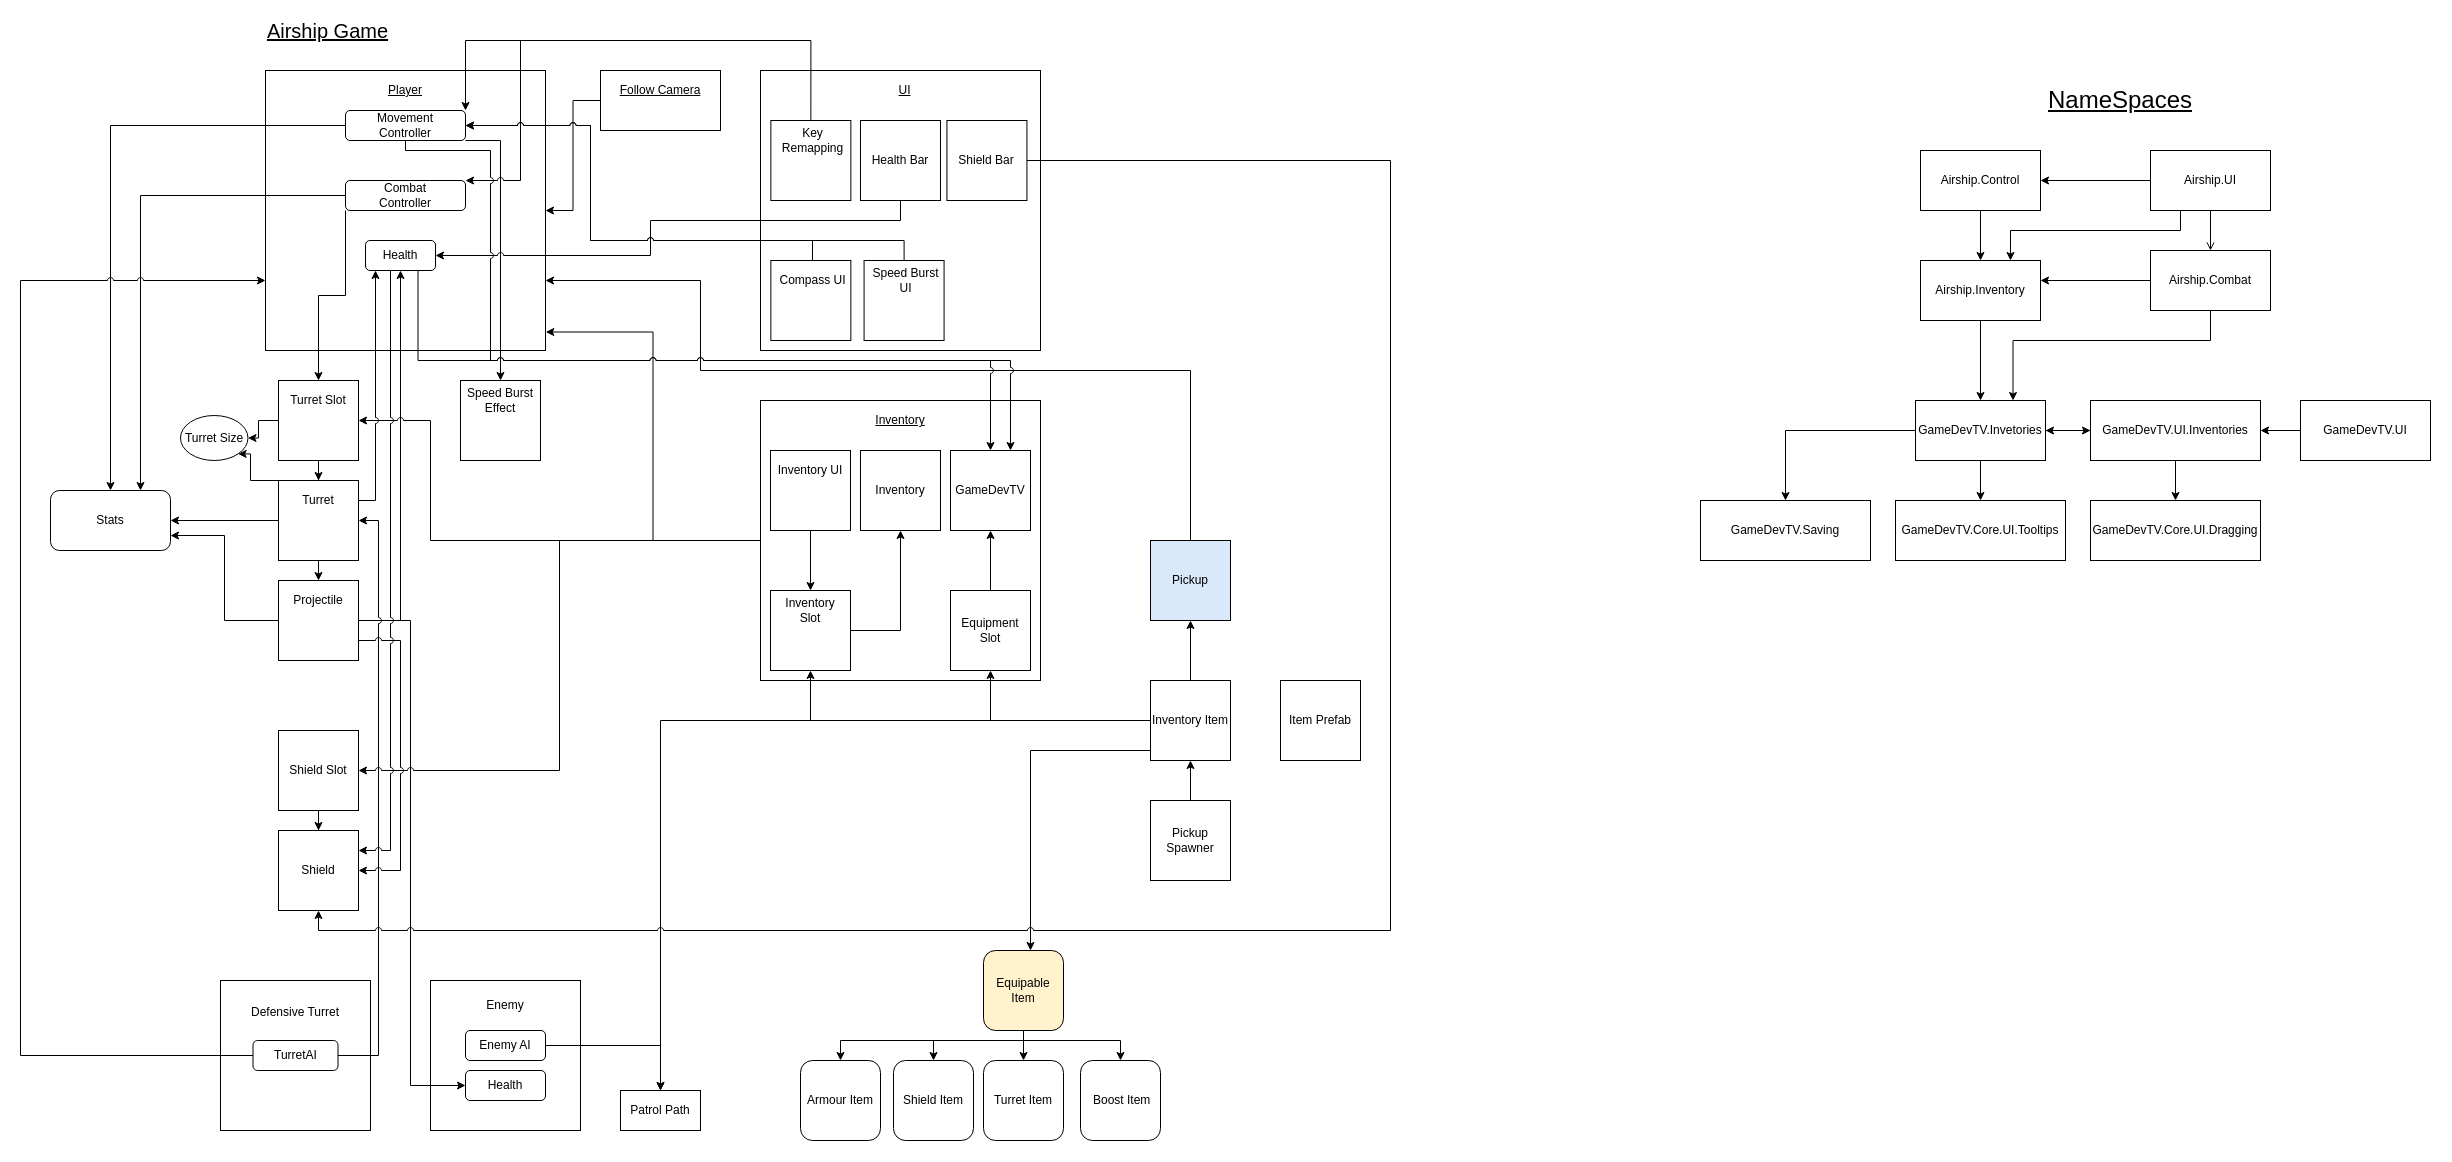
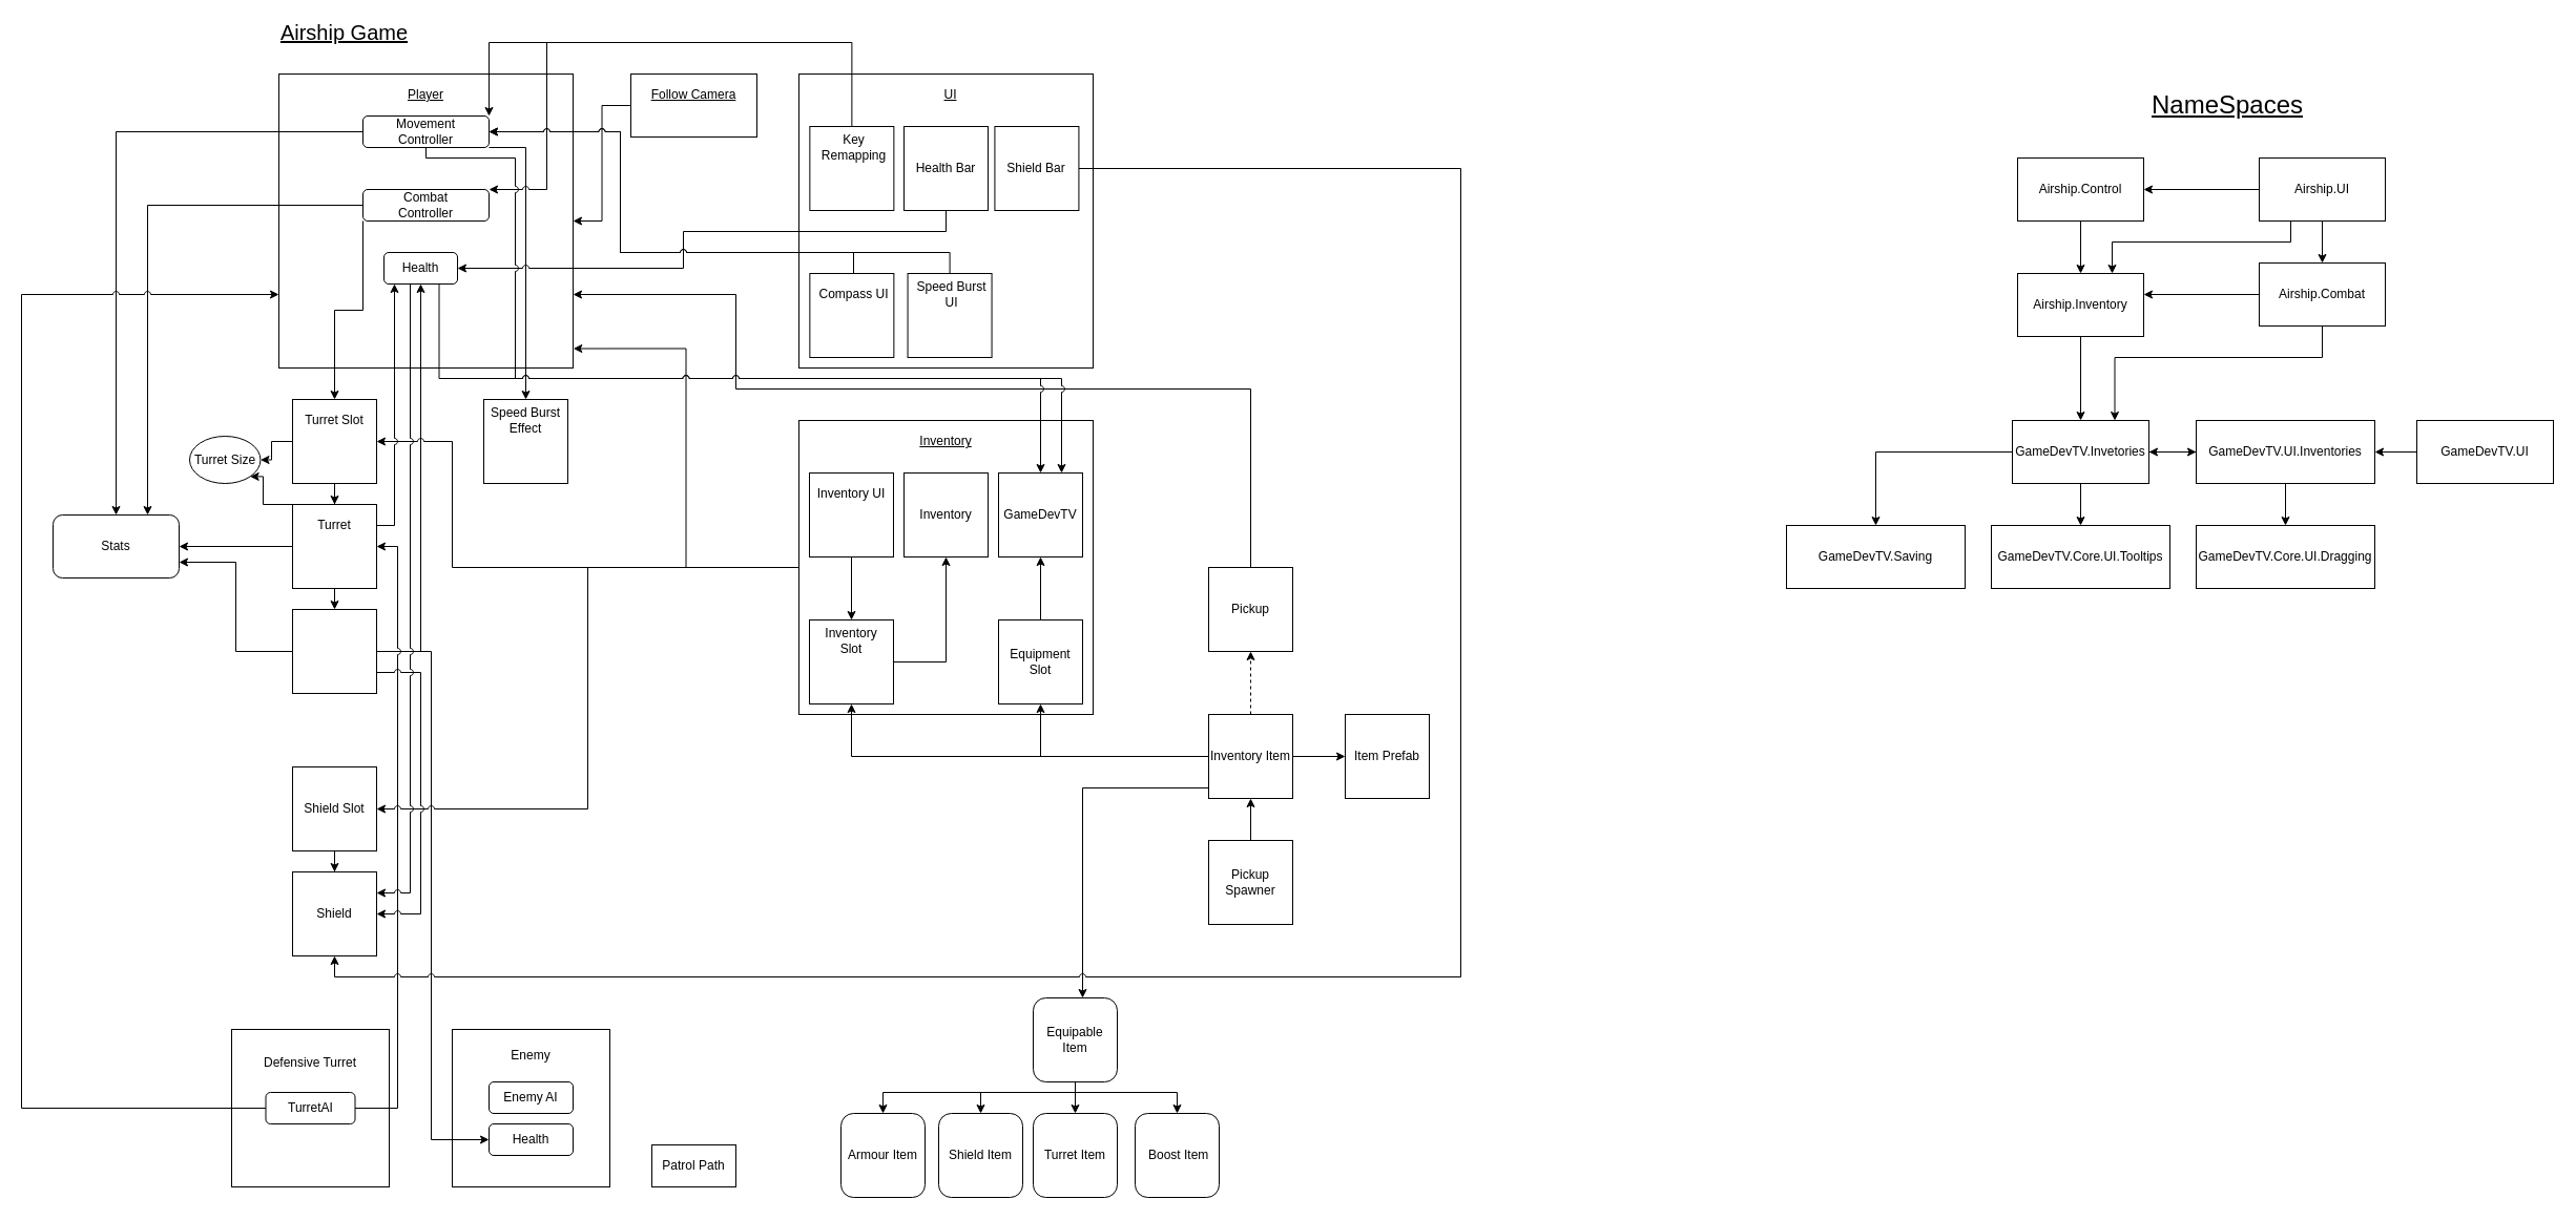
- <mxCell id="126" style="edgeStyle=orthogonalEdgeStyle;rounded=0;jumpStyle=arc;orthogonalLoop=1;jettySize=auto;html=1;entryX=0.5;entryY=0;entryDx=0;entryDy=0;endArrow=open;" parent="115" source="127" target="123" edge="1"><mxGeometry relative="1" as="geometry"><Array as="points"><mxPoint x="510" y="70" /><mxPoint x="510" y="70" /></Array></mxGeometry></mxCell>
+ <mxCell id="126" style="edgeStyle=orthogonalEdgeStyle;rounded=0;jumpStyle=arc;orthogonalLoop=1;jettySize=auto;html=1;entryX=0.5;entryY=0;entryDx=0;entryDy=0;" parent="115" source="127" target="123" edge="1"><mxGeometry relative="1" as="geometry"><Array as="points"><mxPoint x="510" y="70" /><mxPoint x="510" y="70" /></Array></mxGeometry></mxCell>
- <mxCell id="80" value="Pickup&lt;br&gt;" style="whiteSpace=wrap;html=1;aspect=fixed;fillColor=#dae8fc;" parent="1" vertex="1"><mxGeometry x="1150" y="540" width="80" height="80" as="geometry" /></mxCell>
+ <mxCell id="80" value="Pickup&lt;br&gt;" style="whiteSpace=wrap;html=1;aspect=fixed;" parent="1" vertex="1"><mxGeometry x="1150" y="540" width="80" height="80" as="geometry" /></mxCell>
- <mxCell id="44" value="Projectile" style="text;html=1;strokeColor=none;fillColor=none;align=center;verticalAlign=middle;whiteSpace=wrap;rounded=0;" parent="42" vertex="1"><mxGeometry x="10" y="10" width="60" height="20" as="geometry" /></mxCell>
- <mxCell id="81" style="edgeStyle=orthogonalEdgeStyle;rounded=0;orthogonalLoop=1;jettySize=auto;html=1;entryX=0.5;entryY=1;entryDx=0;entryDy=0;" parent="1" source="86" target="80" edge="1"><mxGeometry relative="1" as="geometry" /></mxCell>
+ <mxCell id="81" style="edgeStyle=orthogonalEdgeStyle;rounded=0;orthogonalLoop=1;jettySize=auto;html=1;entryX=0.5;entryY=1;entryDx=0;entryDy=0;dashed=1;" parent="1" source="86" target="80" edge="1"><mxGeometry relative="1" as="geometry" /></mxCell>
- <mxCell id="84" style="edgeStyle=orthogonalEdgeStyle;rounded=0;jumpStyle=arc;orthogonalLoop=1;jettySize=auto;html=1;" parent="1" source="86" target="59" edge="1"><mxGeometry relative="1" as="geometry" /></mxCell>
+ <mxCell id="84" style="edgeStyle=orthogonalEdgeStyle;rounded=0;jumpStyle=arc;orthogonalLoop=1;jettySize=auto;html=1;entryX=0;entryY=0.5;entryDx=0;entryDy=0;" parent="1" source="86" target="89" edge="1"><mxGeometry relative="1" as="geometry" /></mxCell>
- <mxCell id="106" value="Equipable Item" style="rounded=1;whiteSpace=wrap;html=1;fillColor=#fff2cc;" parent="1" vertex="1"><mxGeometry x="983" y="950" width="80" height="80" as="geometry" /></mxCell>
+ <mxCell id="106" value="Equipable Item" style="rounded=1;whiteSpace=wrap;html=1;" parent="1" vertex="1"><mxGeometry x="983" y="950" width="80" height="80" as="geometry" /></mxCell>
- <mxCell id="60" style="edgeStyle=orthogonalEdgeStyle;rounded=0;orthogonalLoop=1;jettySize=auto;html=1;" parent="1" source="57" target="59" edge="1"><mxGeometry relative="1" as="geometry" /></mxCell>
